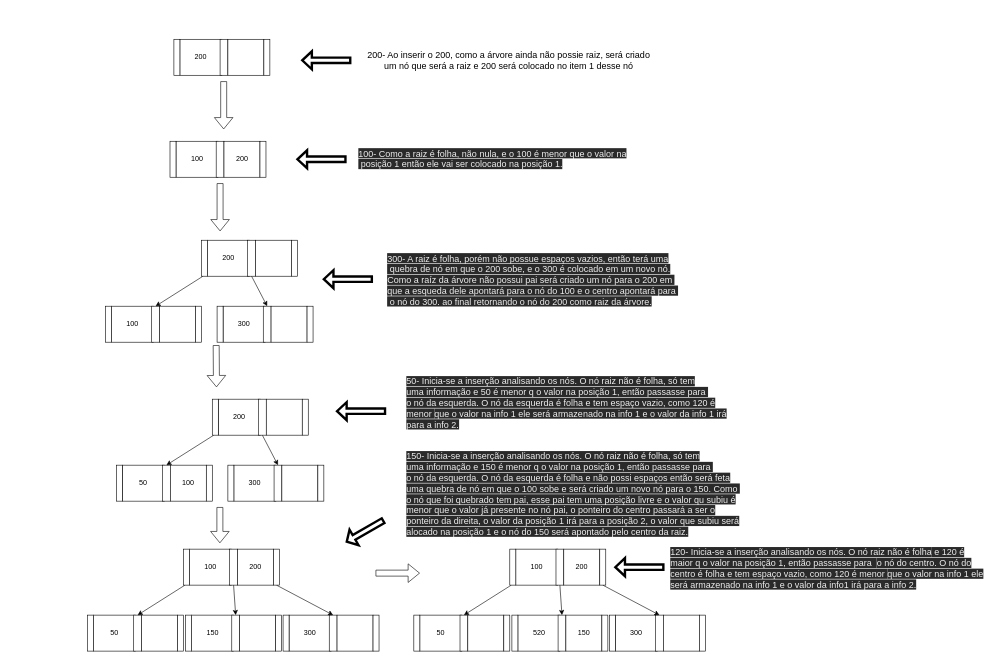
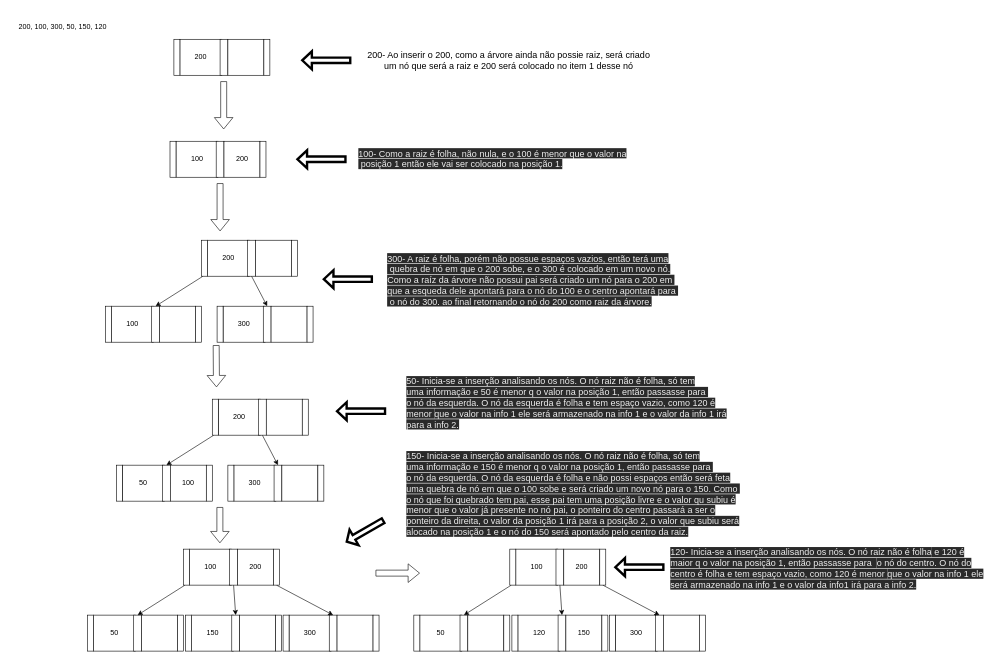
+ <mxCell id="39" value="200, 100, 300, 50, 150, 120&amp;nbsp;" style="text;html=1;align=center;verticalAlign=middle;resizable=0;points=[];autosize=1;strokeColor=none;fillColor=none;" parent="1" vertex="1"><mxGeometry x="20" y="35" width="170" height="20" as="geometry" /></mxCell>
- <mxCell id="91" value="520" style="rounded=0;whiteSpace=wrap;html=1;" parent="1" vertex="1"><mxGeometry x="862.5" y="1025" width="70" height="60" as="geometry" /></mxCell>
+ <mxCell id="91" value="120" style="rounded=0;whiteSpace=wrap;html=1;" parent="1" vertex="1"><mxGeometry x="862.5" y="1025" width="70" height="60" as="geometry" /></mxCell>
